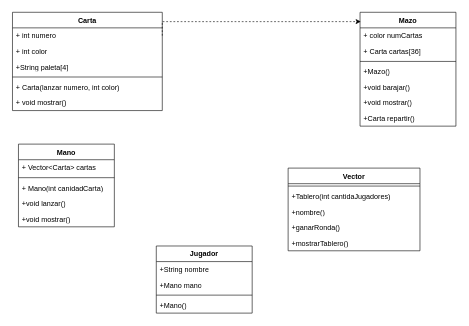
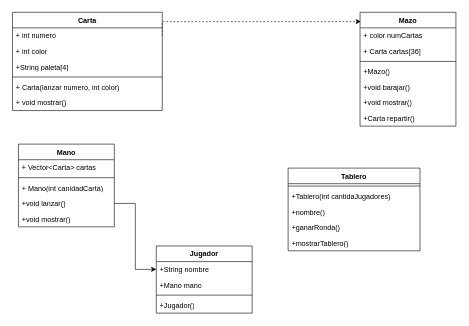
- <mxCell id="30" value="Vector" style="swimlane;fontStyle=1;align=center;verticalAlign=top;childLayout=stackLayout;horizontal=1;startSize=26;horizontalStack=0;resizeParent=1;resizeParentMax=0;resizeLast=0;collapsible=1;marginBottom=0;whiteSpace=wrap;html=1;" parent="1" vertex="1"><mxGeometry x="480" y="280" width="220" height="138" as="geometry" /></mxCell>
+ <mxCell id="30" value="Tablero" style="swimlane;fontStyle=1;align=center;verticalAlign=top;childLayout=stackLayout;horizontal=1;startSize=26;horizontalStack=0;resizeParent=1;resizeParentMax=0;resizeLast=0;collapsible=1;marginBottom=0;whiteSpace=wrap;html=1;" parent="1" vertex="1"><mxGeometry x="480" y="280" width="220" height="138" as="geometry" /></mxCell>
+ <mxCell id="29" style="edgeStyle=orthogonalEdgeStyle;rounded=0;orthogonalLoop=1;jettySize=auto;html=1;exitX=1;exitY=0.5;exitDx=0;exitDy=0;entryX=0;entryY=0.5;entryDx=0;entryDy=0;" parent="1" source="26" target="18" edge="1"><mxGeometry relative="1" as="geometry" /></mxCell>
- <mxCell id="21" value="+Mano()" style="text;strokeColor=none;fillColor=none;align=left;verticalAlign=top;spacingLeft=4;spacingRight=4;overflow=hidden;rotatable=0;points=[[0,0.5],[1,0.5]];portConstraint=eastwest;whiteSpace=wrap;html=1;" parent="17" vertex="1"><mxGeometry y="86" width="160" height="26" as="geometry" /></mxCell>
+ <mxCell id="21" value="+Jugador()" style="text;strokeColor=none;fillColor=none;align=left;verticalAlign=top;spacingLeft=4;spacingRight=4;overflow=hidden;rotatable=0;points=[[0,0.5],[1,0.5]];portConstraint=eastwest;whiteSpace=wrap;html=1;" parent="17" vertex="1"><mxGeometry y="86" width="160" height="26" as="geometry" /></mxCell>
